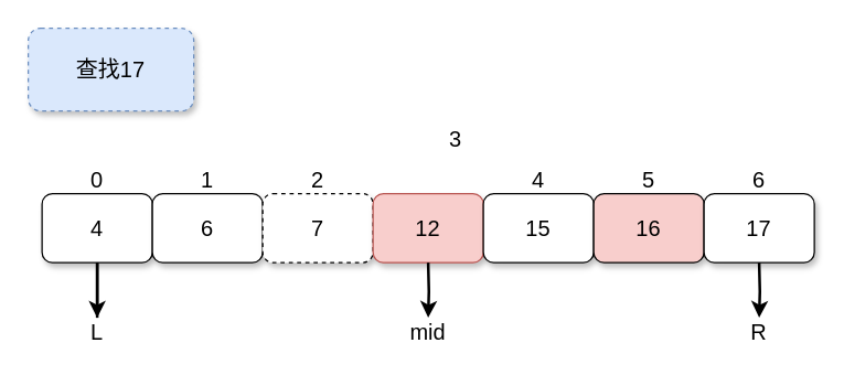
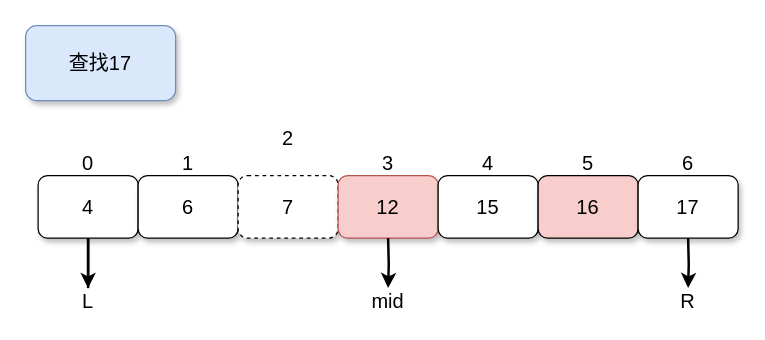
- <mxCell id="23" value="查找17" style="rounded=1;whiteSpace=wrap;html=1;shadow=1;fontSize=16;fillColor=#dae8fc;strokeColor=#6c8ebf;dashed=1;" vertex="1" parent="1"><mxGeometry x="20" y="20" width="120" height="60" as="geometry" /></mxCell>
+ <mxCell id="23" value="查找17" style="rounded=1;whiteSpace=wrap;html=1;shadow=1;fontSize=16;fillColor=#dae8fc;strokeColor=#6c8ebf;" vertex="1" parent="1"><mxGeometry x="20" y="20" width="120" height="60" as="geometry" /></mxCell>
- <mxCell id="13" value="3" style="text;html=1;strokeColor=none;fillColor=none;align=center;verticalAlign=middle;whiteSpace=wrap;rounded=1;fontSize=16;shadow=1;" vertex="1" parent="1"><mxGeometry x="310" y="90" width="40" height="20" as="geometry" /></mxCell>
+ <mxCell id="13" value="3" style="text;html=1;strokeColor=none;fillColor=none;align=center;verticalAlign=middle;whiteSpace=wrap;rounded=1;fontSize=16;shadow=1;" vertex="1" parent="1"><mxGeometry x="290" y="120" width="40" height="20" as="geometry" /></mxCell>
- <mxCell id="12" value="2" style="text;html=1;strokeColor=none;fillColor=none;align=center;verticalAlign=middle;whiteSpace=wrap;rounded=1;fontSize=16;shadow=1;" vertex="1" parent="1"><mxGeometry x="210" y="120" width="40" height="20" as="geometry" /></mxCell>
+ <mxCell id="12" value="2" style="text;html=1;strokeColor=none;fillColor=none;align=center;verticalAlign=middle;whiteSpace=wrap;rounded=1;fontSize=16;shadow=1;" vertex="1" parent="1"><mxGeometry x="210" y="100" width="40" height="20" as="geometry" /></mxCell>
